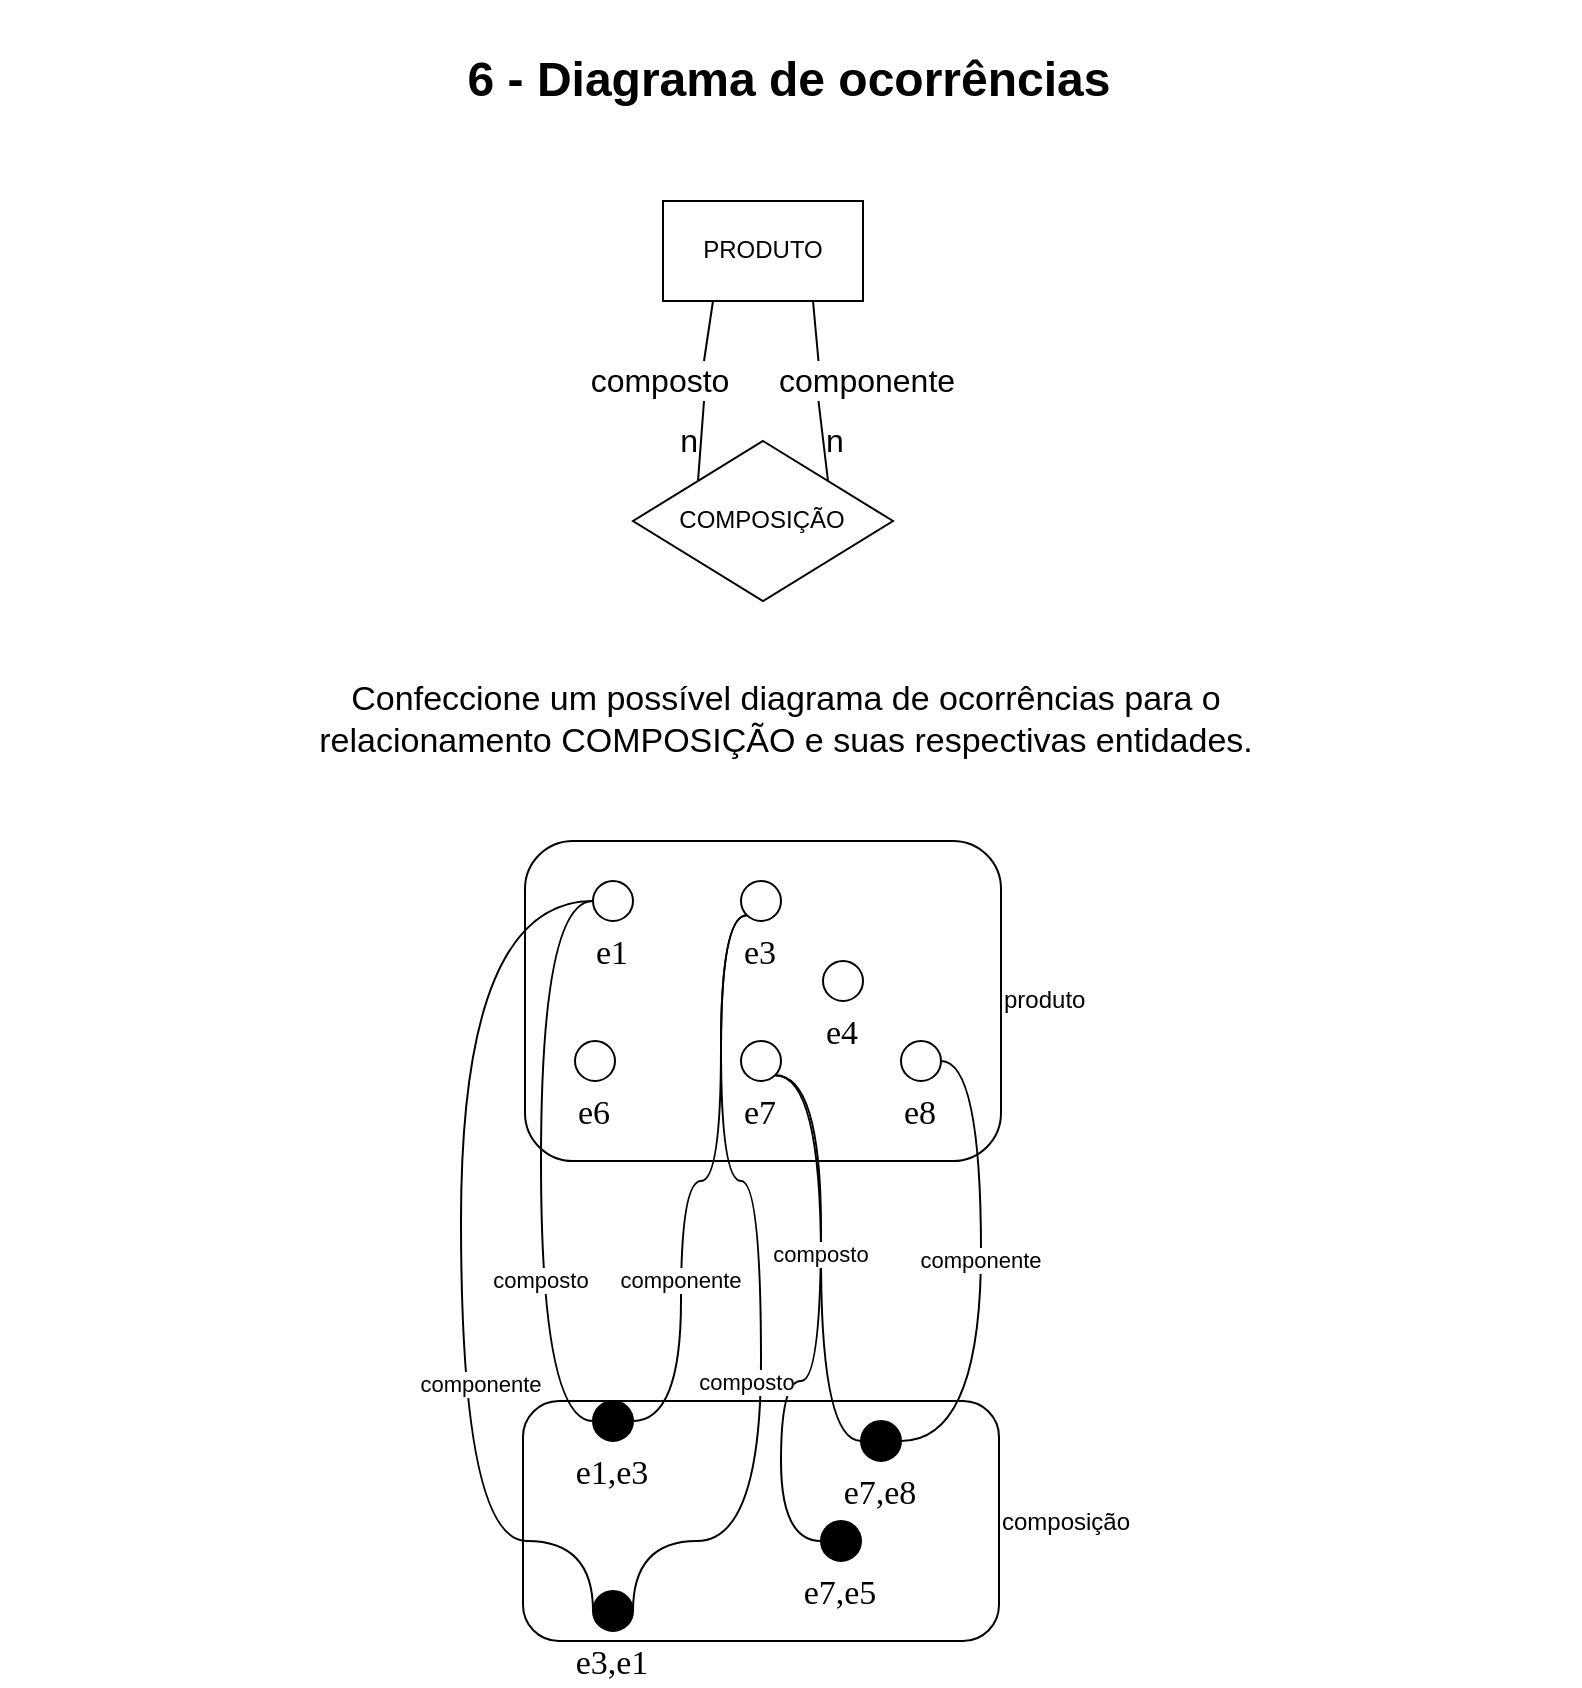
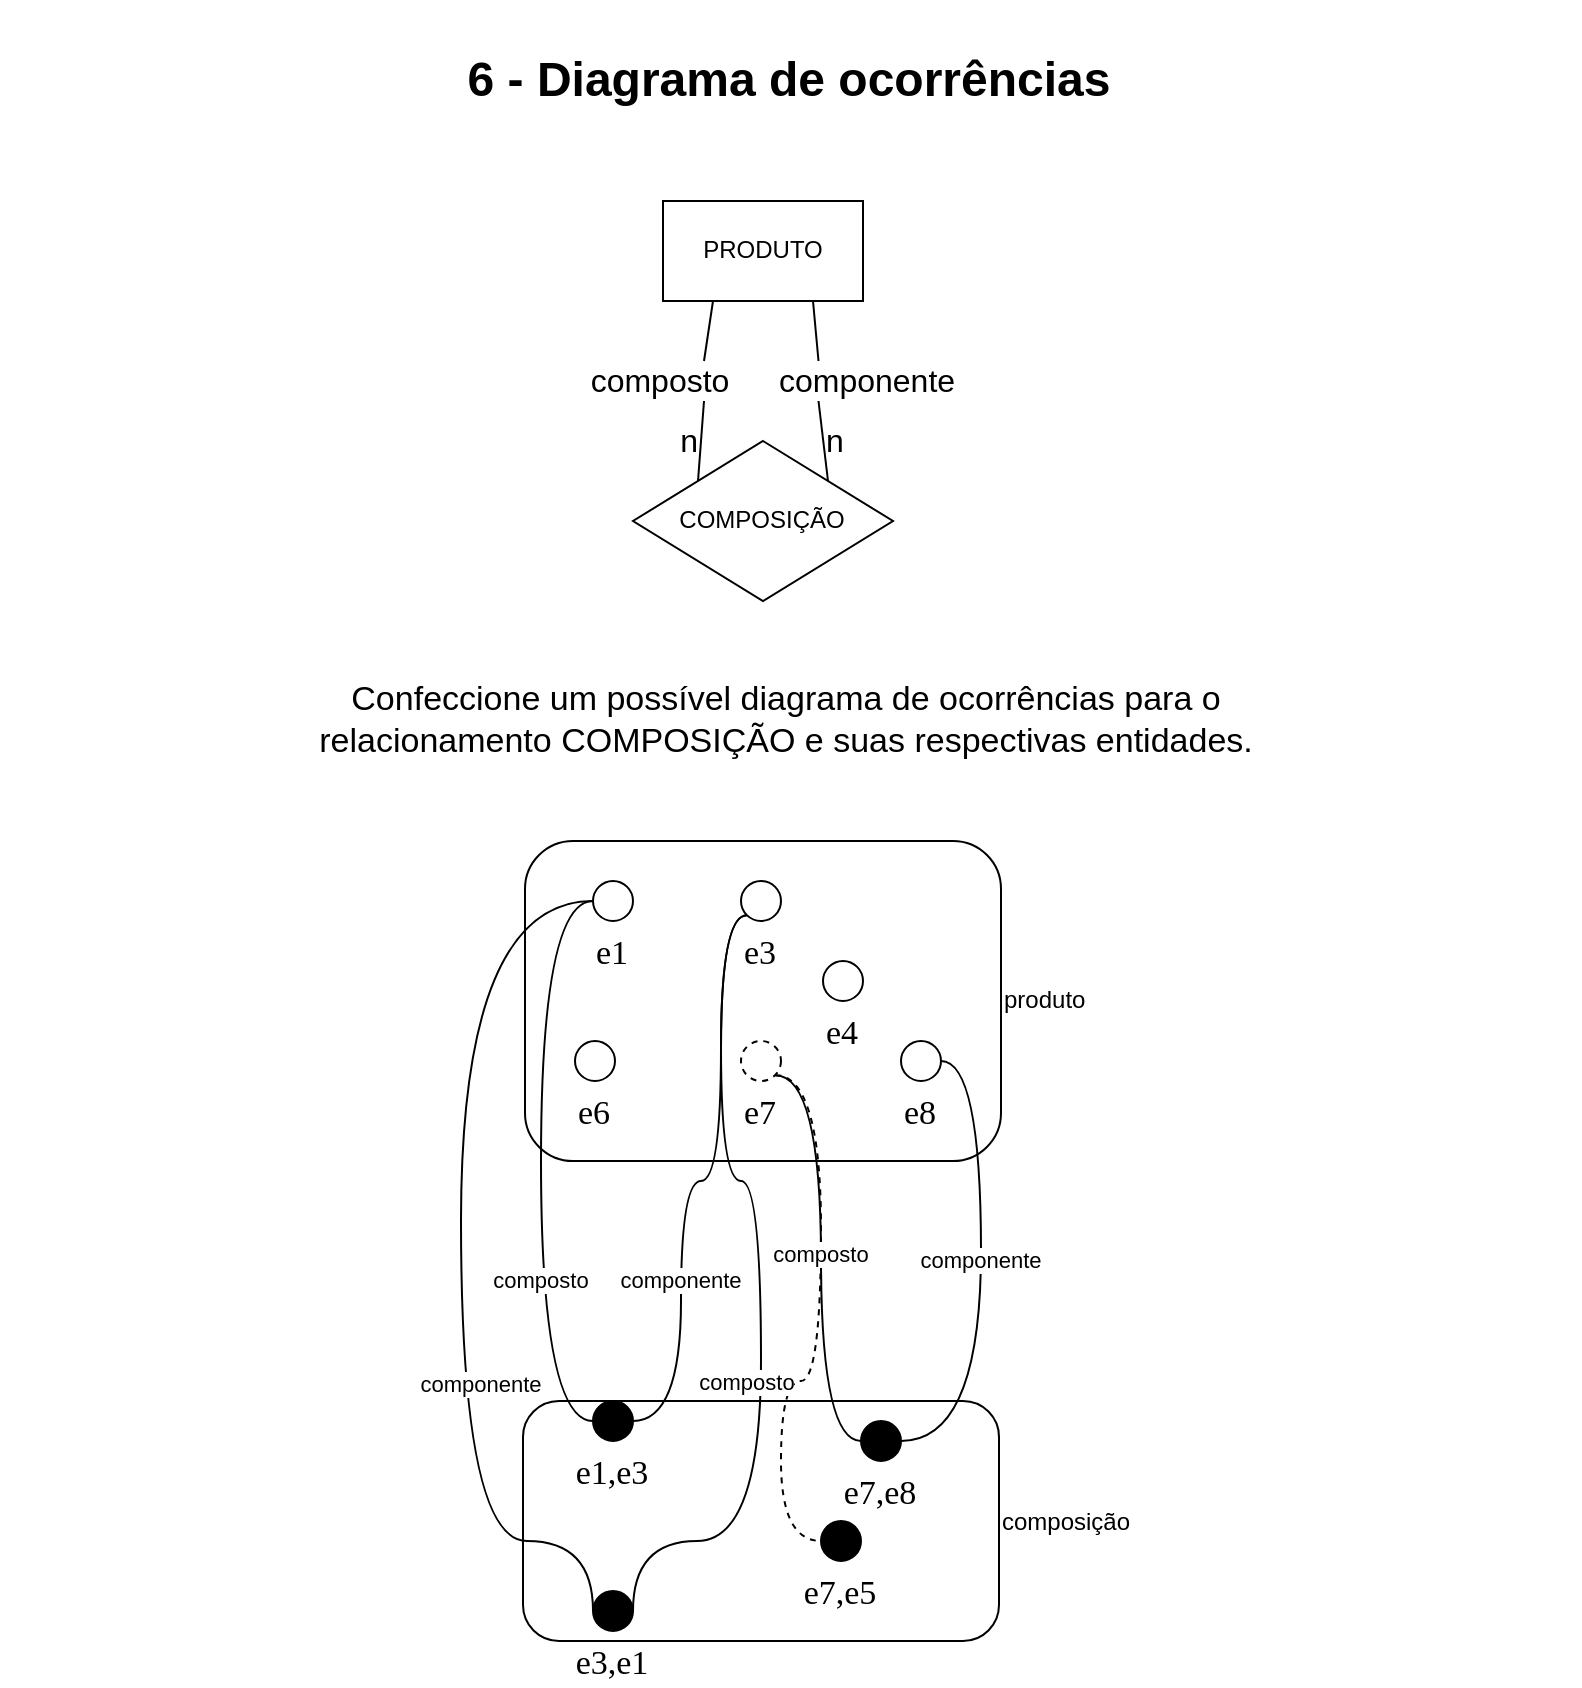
- <mxCell id="23" value="e7" style="ellipse;whiteSpace=wrap;html=1;aspect=fixed;fontFamily=Verdana;fontSize=17;align=center;labelPosition=center;verticalLabelPosition=bottom;verticalAlign=top;labelBackgroundColor=none;" parent="1" vertex="1"><mxGeometry x="370" y="520" width="20" height="20" as="geometry" /></mxCell>
+ <mxCell id="23" value="e7" style="ellipse;whiteSpace=wrap;html=1;aspect=fixed;fontFamily=Verdana;fontSize=17;align=center;labelPosition=center;verticalLabelPosition=bottom;verticalAlign=top;labelBackgroundColor=none;dashed=1;" parent="1" vertex="1"><mxGeometry x="370" y="520" width="20" height="20" as="geometry" /></mxCell>
- <mxCell id="22" style="edgeStyle=orthogonalEdgeStyle;curved=1;rounded=0;orthogonalLoop=1;jettySize=auto;html=1;exitX=1;exitY=1;exitDx=0;exitDy=0;entryX=0;entryY=0.5;entryDx=0;entryDy=0;shadow=0;endArrow=none;endFill=0;" parent="1" source="23" target="6" edge="1"><mxGeometry relative="1" as="geometry"><Array as="points"><mxPoint x="410" y="537" /><mxPoint x="410" y="690" /><mxPoint x="390" y="690" /><mxPoint x="390" y="770" /></Array></mxGeometry></mxCell>
+ <mxCell id="22" style="edgeStyle=orthogonalEdgeStyle;curved=1;rounded=0;orthogonalLoop=1;jettySize=auto;html=1;exitX=1;exitY=1;exitDx=0;exitDy=0;entryX=0;entryY=0.5;entryDx=0;entryDy=0;shadow=0;endArrow=none;endFill=0;dashed=1;" parent="1" source="23" target="6" edge="1"><mxGeometry relative="1" as="geometry"><Array as="points"><mxPoint x="410" y="537" /><mxPoint x="410" y="690" /><mxPoint x="390" y="690" /><mxPoint x="390" y="770" /></Array></mxGeometry></mxCell>
